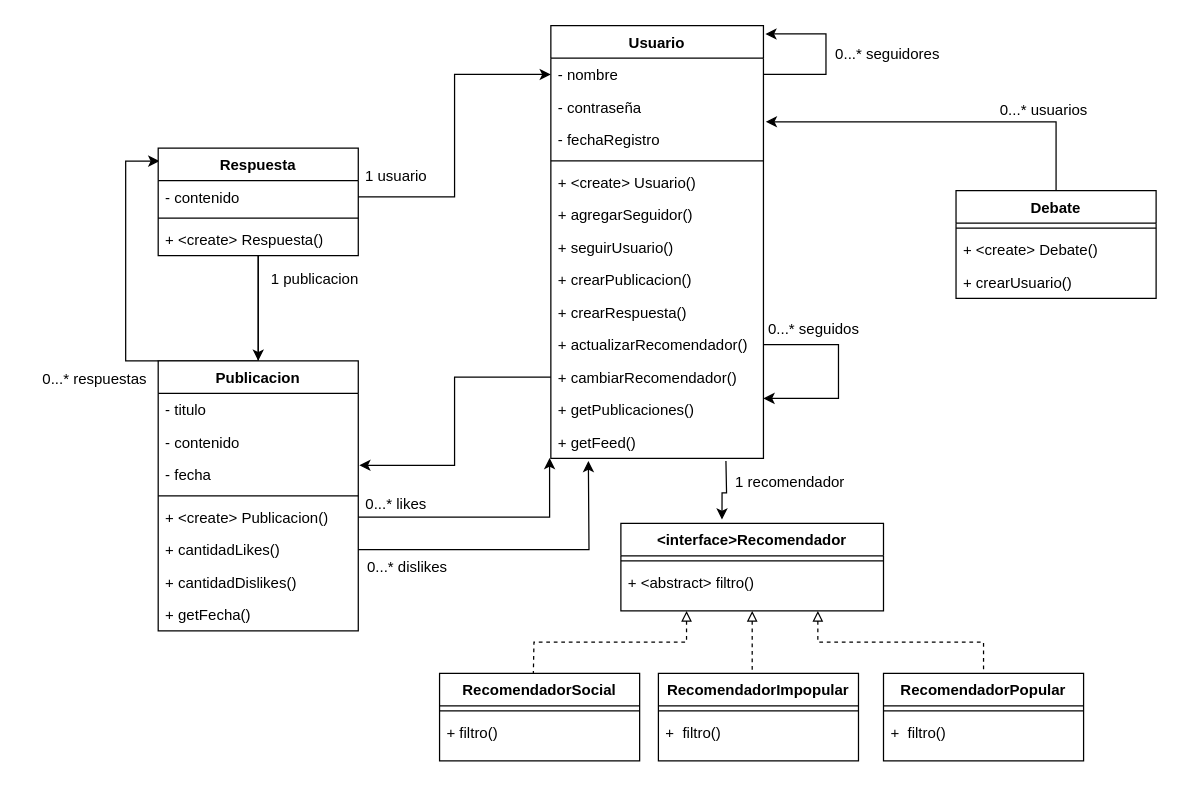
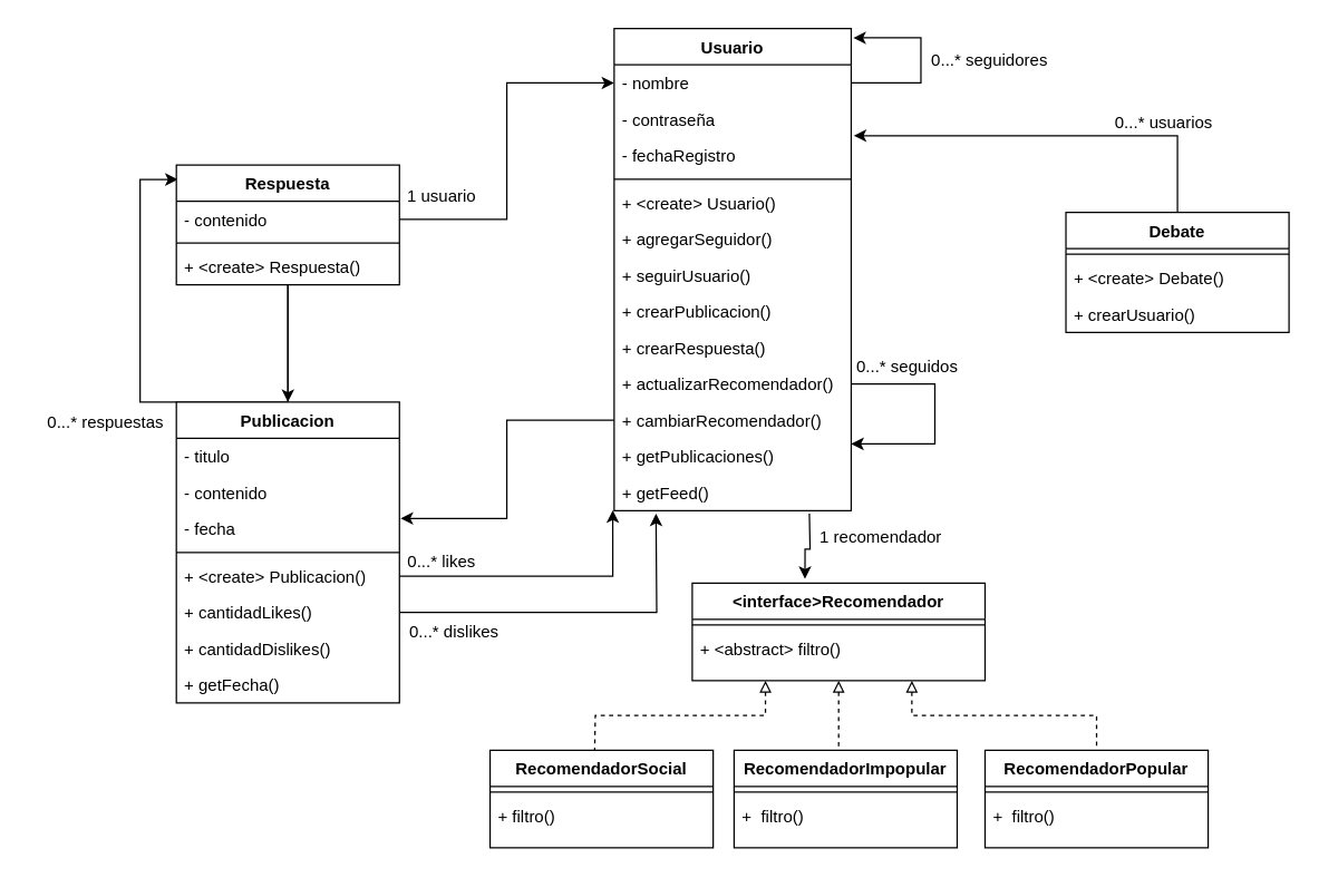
- <mxCell id="38" value="1 publicacion" style="text;html=1;align=center;verticalAlign=middle;resizable=0;points=[];autosize=1;strokeColor=none;fillColor=none;" parent="1" vertex="1"><mxGeometry x="206" y="207.94" width="90" height="30" as="geometry" /></mxCell>
